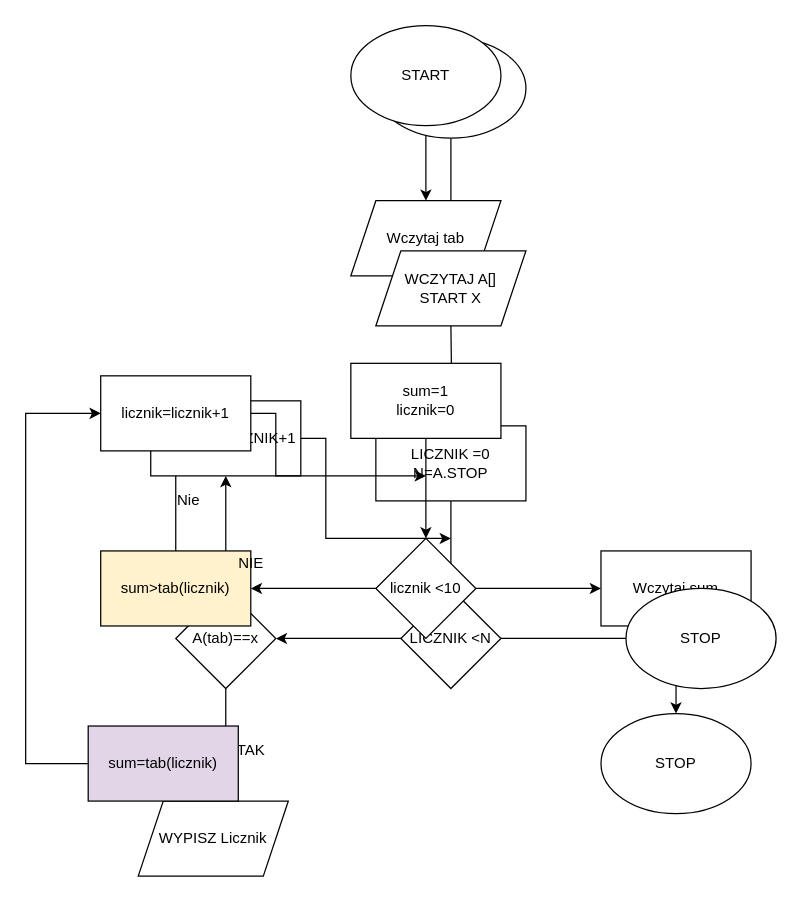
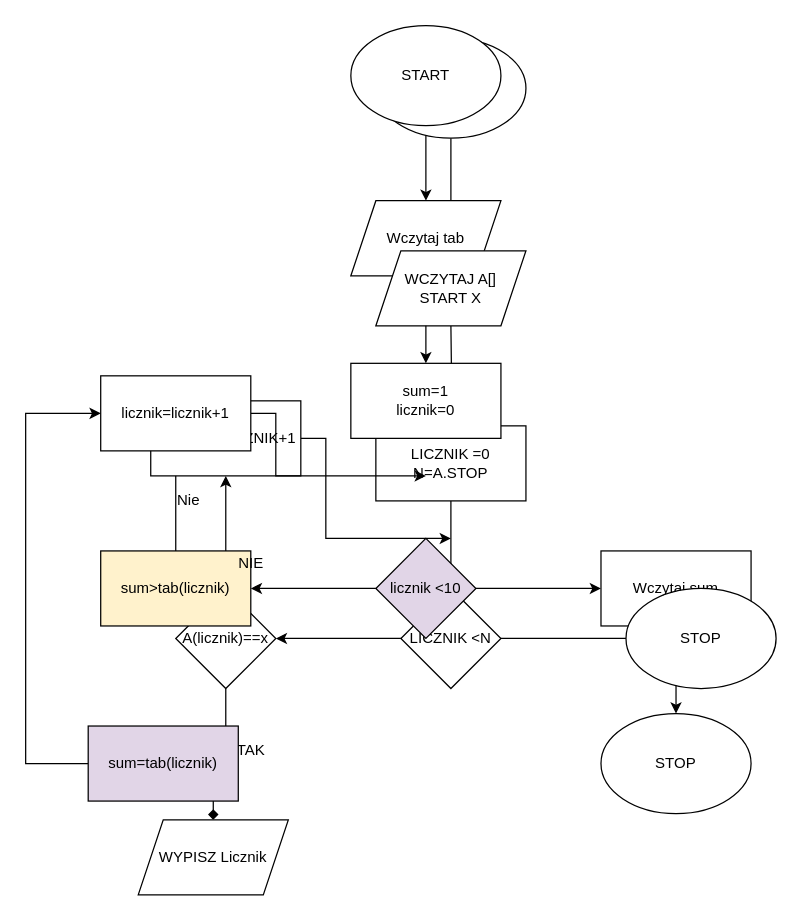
+ <mxCell id="7" value="" style="edgeStyle=orthogonalEdgeStyle;rounded=0;orthogonalLoop=1;jettySize=auto;html=1;" edge="1" parent="1" source="9" target="13"><mxGeometry relative="1" as="geometry" /></mxCell>
- <mxCell id="11" value="" style="edgeStyle=orthogonalEdgeStyle;rounded=0;orthogonalLoop=1;jettySize=auto;html=1;" edge="1" parent="1" source="13" target="19"><mxGeometry relative="1" as="geometry" /></mxCell>
- <mxCell id="19" value="licznik &amp;lt;10" style="rhombus;whiteSpace=wrap;html=1;" vertex="1" parent="1"><mxGeometry x="300" y="430" width="80" height="80" as="geometry" /></mxCell>
+ <mxCell id="19" value="licznik &amp;lt;10" style="rhombus;whiteSpace=wrap;html=1;fillColor=#e1d5e7;" vertex="1" parent="1"><mxGeometry x="300" y="430" width="80" height="80" as="geometry" /></mxCell>
- <mxCell id="24" value="A(tab)==x" style="rhombus;whiteSpace=wrap;html=1;" vertex="1" parent="1"><mxGeometry x="140" y="470" width="80" height="80" as="geometry" /></mxCell>
+ <mxCell id="24" value="A(licznik)==x" style="rhombus;whiteSpace=wrap;html=1;" vertex="1" parent="1"><mxGeometry x="140" y="470" width="80" height="80" as="geometry" /></mxCell>
- <mxCell id="37" value="WYPISZ Licznik" style="shape=parallelogram;perimeter=parallelogramPerimeter;whiteSpace=wrap;html=1;fixedSize=1;" vertex="1" parent="1"><mxGeometry x="110" y="640" width="120" height="60" as="geometry" /></mxCell>
+ <mxCell id="37" value="WYPISZ Licznik" style="shape=parallelogram;perimeter=parallelogramPerimeter;whiteSpace=wrap;html=1;fixedSize=1;" vertex="1" parent="1"><mxGeometry x="110" y="655" width="120" height="60" as="geometry" /></mxCell>
